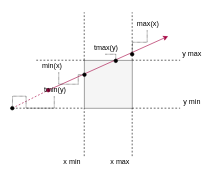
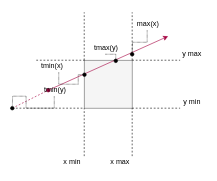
- <mxCell id="21" value="&amp;nbsp;min(x)" style="text;html=1;strokeColor=none;fillColor=none;align=center;verticalAlign=middle;whiteSpace=wrap;rounded=0;" vertex="1" parent="1"><mxGeometry x="60" y="100" width="50" height="20" as="geometry" /></mxCell>
+ <mxCell id="21" value="&amp;nbsp;tmin(x)" style="text;html=1;strokeColor=none;fillColor=none;align=center;verticalAlign=middle;whiteSpace=wrap;rounded=0;" vertex="1" parent="1"><mxGeometry x="60" y="100" width="50" height="20" as="geometry" /></mxCell>
